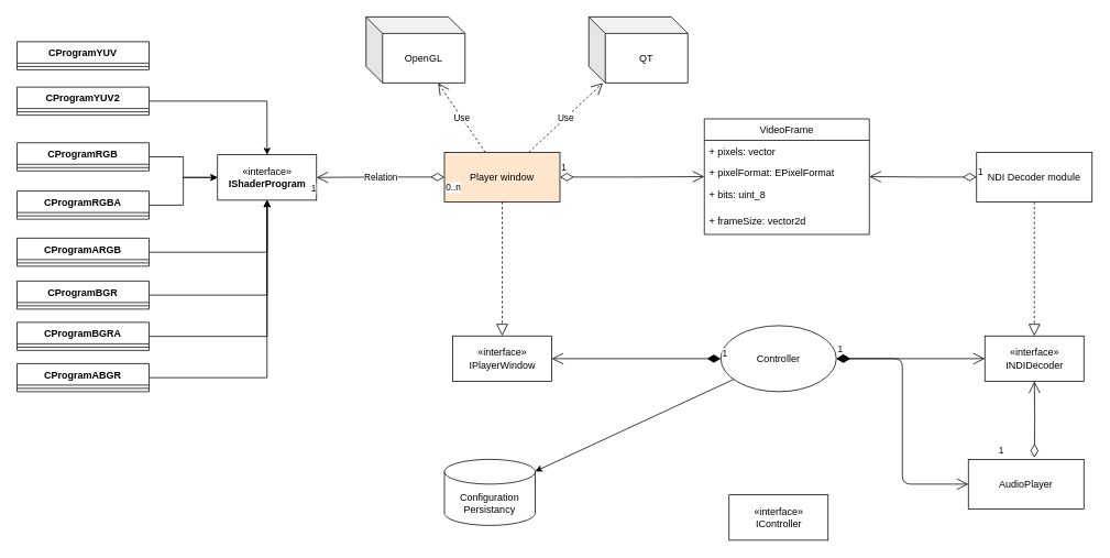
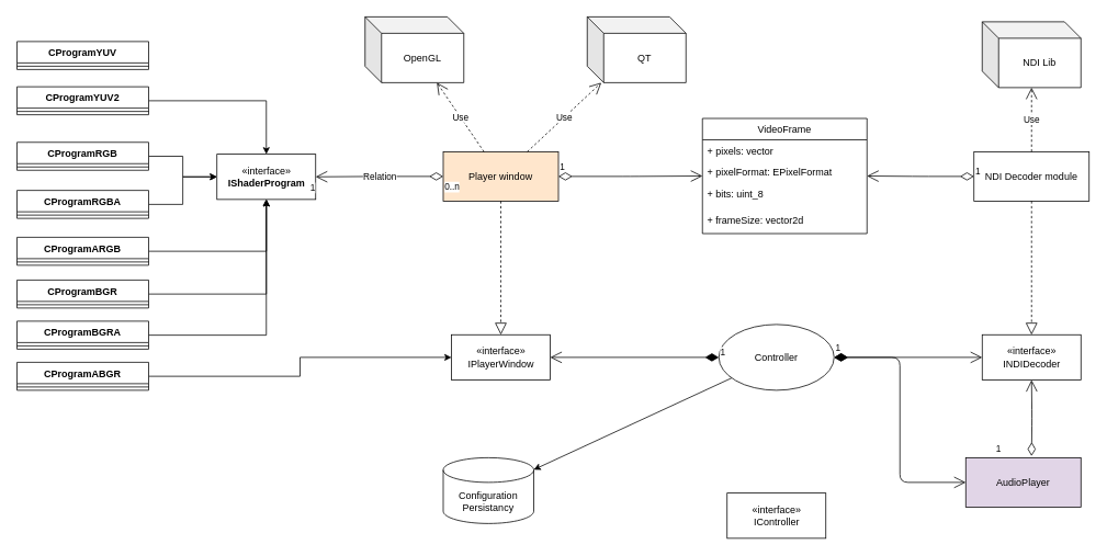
+ <mxCell id="3" value="NDI Lib" style="shape=cube;whiteSpace=wrap;html=1;boundedLbl=1;backgroundOutline=1;darkOpacity=0.05;darkOpacity2=0.1;" vertex="1" parent="1"><mxGeometry x="1193" y="26" width="120" height="80" as="geometry" /></mxCell>
+ <mxCell id="14" value="Use" style="endArrow=open;endSize=12;dashed=1;html=1;" edge="1" parent="1" source="2" target="3"><mxGeometry width="160" relative="1" as="geometry"><mxPoint x="903" y="214" as="sourcePoint" /><mxPoint x="1063" y="214" as="targetPoint" /></mxGeometry></mxCell>
- <mxCell id="42" value="" style="edgeStyle=orthogonalEdgeStyle;rounded=0;orthogonalLoop=1;jettySize=auto;html=1;" edge="1" parent="1" source="43" target="18"><mxGeometry relative="1" as="geometry" /></mxCell>
+ <mxCell id="42" value="" style="edgeStyle=orthogonalEdgeStyle;rounded=0;orthogonalLoop=1;jettySize=auto;html=1;" edge="1" parent="1" source="43" target="21"><mxGeometry relative="1" as="geometry" /></mxCell>
- <mxCell id="7" value="AudioPlayer" style="rounded=0;whiteSpace=wrap;html=1;" vertex="1" parent="1"><mxGeometry x="1173" y="556" width="140" height="60" as="geometry" /></mxCell>
+ <mxCell id="7" value="AudioPlayer" style="rounded=0;whiteSpace=wrap;html=1;fillColor=#e1d5e7;" vertex="1" parent="1"><mxGeometry x="1173" y="556" width="140" height="60" as="geometry" /></mxCell>
